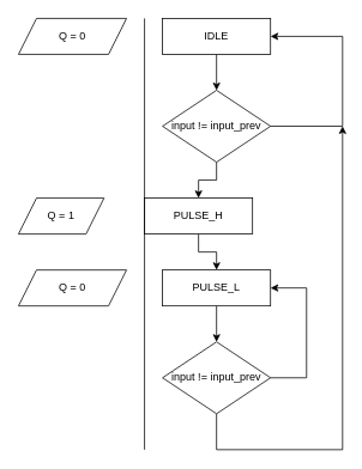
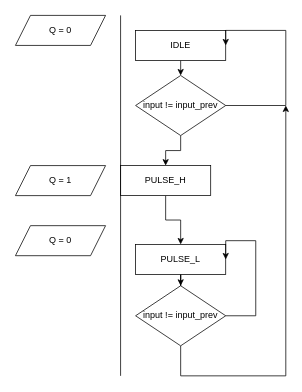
- <mxCell id="3" value="IDLE" style="rounded=0;whiteSpace=wrap;html=1;" vertex="1" parent="1"><mxGeometry x="180" y="20" width="120" height="40" as="geometry" /></mxCell>
+ <mxCell id="3" value="IDLE" style="rounded=0;whiteSpace=wrap;html=1;" vertex="1" parent="1"><mxGeometry x="180" y="40" width="120" height="40" as="geometry" /></mxCell>
- <mxCell id="15" value="Q = 1" style="shape=parallelogram;perimeter=parallelogramPerimeter;whiteSpace=wrap;html=1;fixedSize=1;" vertex="1" parent="1"><mxGeometry x="20" y="220" width="95" height="40" as="geometry" /></mxCell>
+ <mxCell id="15" value="Q = 1" style="shape=parallelogram;perimeter=parallelogramPerimeter;whiteSpace=wrap;html=1;fixedSize=1;" vertex="1" parent="1"><mxGeometry x="20" y="220" width="120" height="40" as="geometry" /></mxCell>
- <mxCell id="7" value="PULSE_L" style="rounded=0;whiteSpace=wrap;html=1;" vertex="1" parent="1"><mxGeometry x="180" y="300" width="120" height="40" as="geometry" /></mxCell>
+ <mxCell id="7" value="PULSE_L" style="rounded=0;whiteSpace=wrap;html=1;" vertex="1" parent="1"><mxGeometry x="180" y="325" width="120" height="40" as="geometry" /></mxCell>
